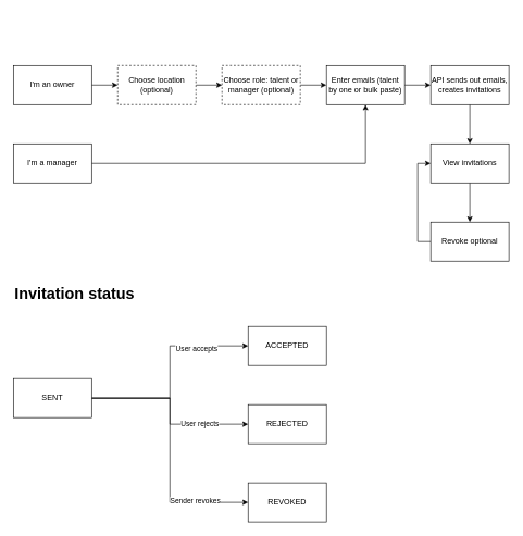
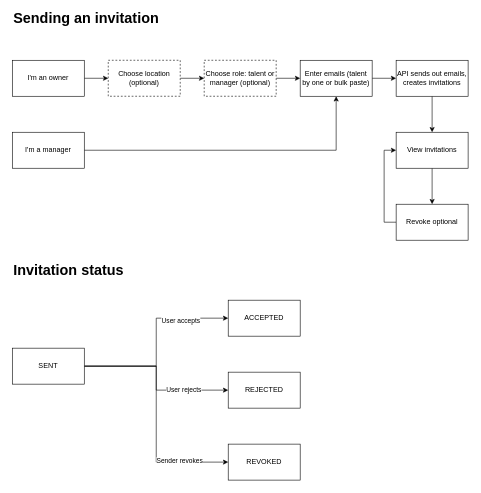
+ <mxCell id="18" value="&lt;h1&gt;Sending an invitation&lt;/h1&gt;" style="text;html=1;strokeColor=none;fillColor=none;align=left;verticalAlign=middle;whiteSpace=wrap;rounded=0;" vertex="1" parent="1"><mxGeometry x="20" y="20" width="290" height="20" as="geometry" /></mxCell>
